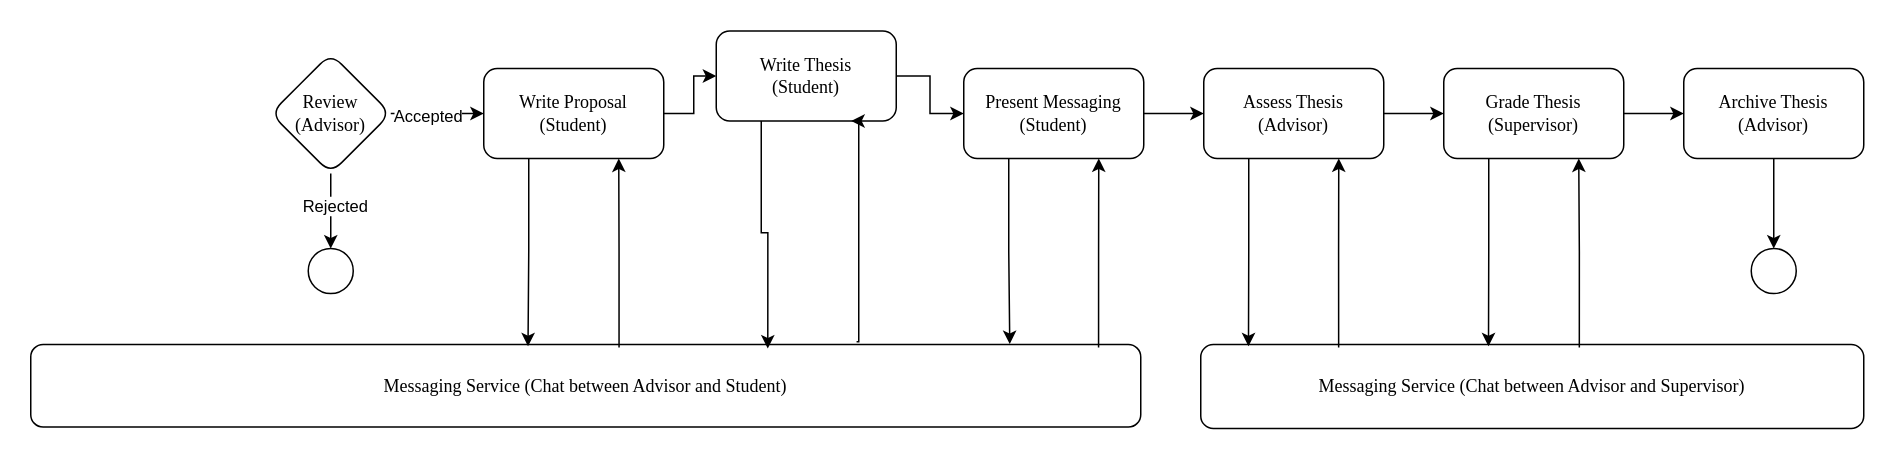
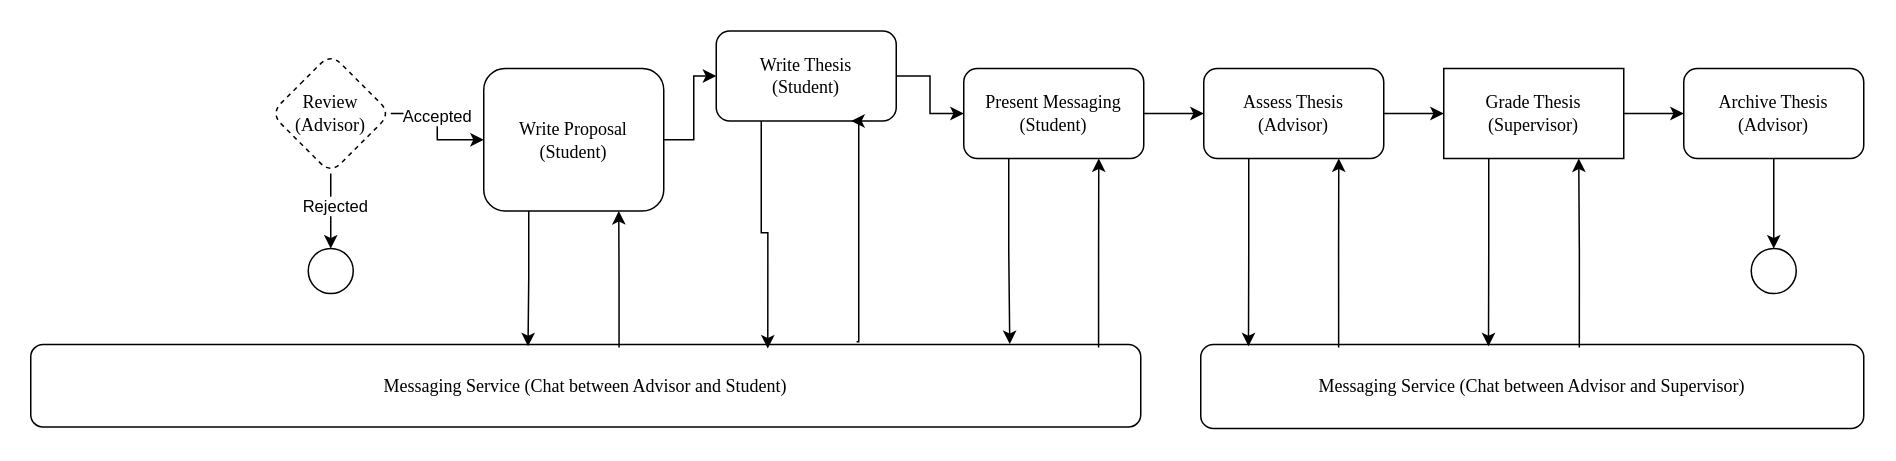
- <mxCell id="7" value="Review&lt;div&gt;(Advisor)&lt;/div&gt;" style="rhombus;whiteSpace=wrap;html=1;fontFamily=Verdana;rounded=1;shadow=0;labelBackgroundColor=none;strokeWidth=1;" vertex="1" parent="1"><mxGeometry x="180" y="35" width="80" height="80" as="geometry" /></mxCell>
+ <mxCell id="7" value="Review&lt;div&gt;(Advisor)&lt;/div&gt;" style="rhombus;whiteSpace=wrap;html=1;fontFamily=Verdana;rounded=1;shadow=0;labelBackgroundColor=none;strokeWidth=1;dashed=1;" vertex="1" parent="1"><mxGeometry x="180" y="35" width="80" height="80" as="geometry" /></mxCell>
- <mxCell id="10" value="Write Proposal&lt;div&gt;(Student)&lt;/div&gt;" style="whiteSpace=wrap;html=1;fontFamily=Verdana;rounded=1;shadow=0;labelBackgroundColor=none;strokeWidth=1;" vertex="1" parent="1"><mxGeometry x="322" y="45" width="120" height="60" as="geometry" /></mxCell>
+ <mxCell id="10" value="Write Proposal&lt;div&gt;(Student)&lt;/div&gt;" style="whiteSpace=wrap;html=1;fontFamily=Verdana;rounded=1;shadow=0;labelBackgroundColor=none;strokeWidth=1;" vertex="1" parent="1"><mxGeometry x="322" y="45" width="120" height="95" as="geometry" /></mxCell>
- <mxCell id="18" value="Grade Thesis&lt;div&gt;(Supervisor)&lt;/div&gt;" style="whiteSpace=wrap;html=1;fontFamily=Verdana;rounded=1;shadow=0;labelBackgroundColor=none;strokeWidth=1;" vertex="1" parent="1"><mxGeometry x="962" y="45" width="120" height="60" as="geometry" /></mxCell>
+ <mxCell id="18" value="Grade Thesis&lt;div&gt;(Supervisor)&lt;/div&gt;" style="whiteSpace=wrap;html=1;fontFamily=Verdana;shadow=0;labelBackgroundColor=none;strokeWidth=1;rounded=0;" vertex="1" parent="1"><mxGeometry x="962" y="45" width="120" height="60" as="geometry" /></mxCell>
